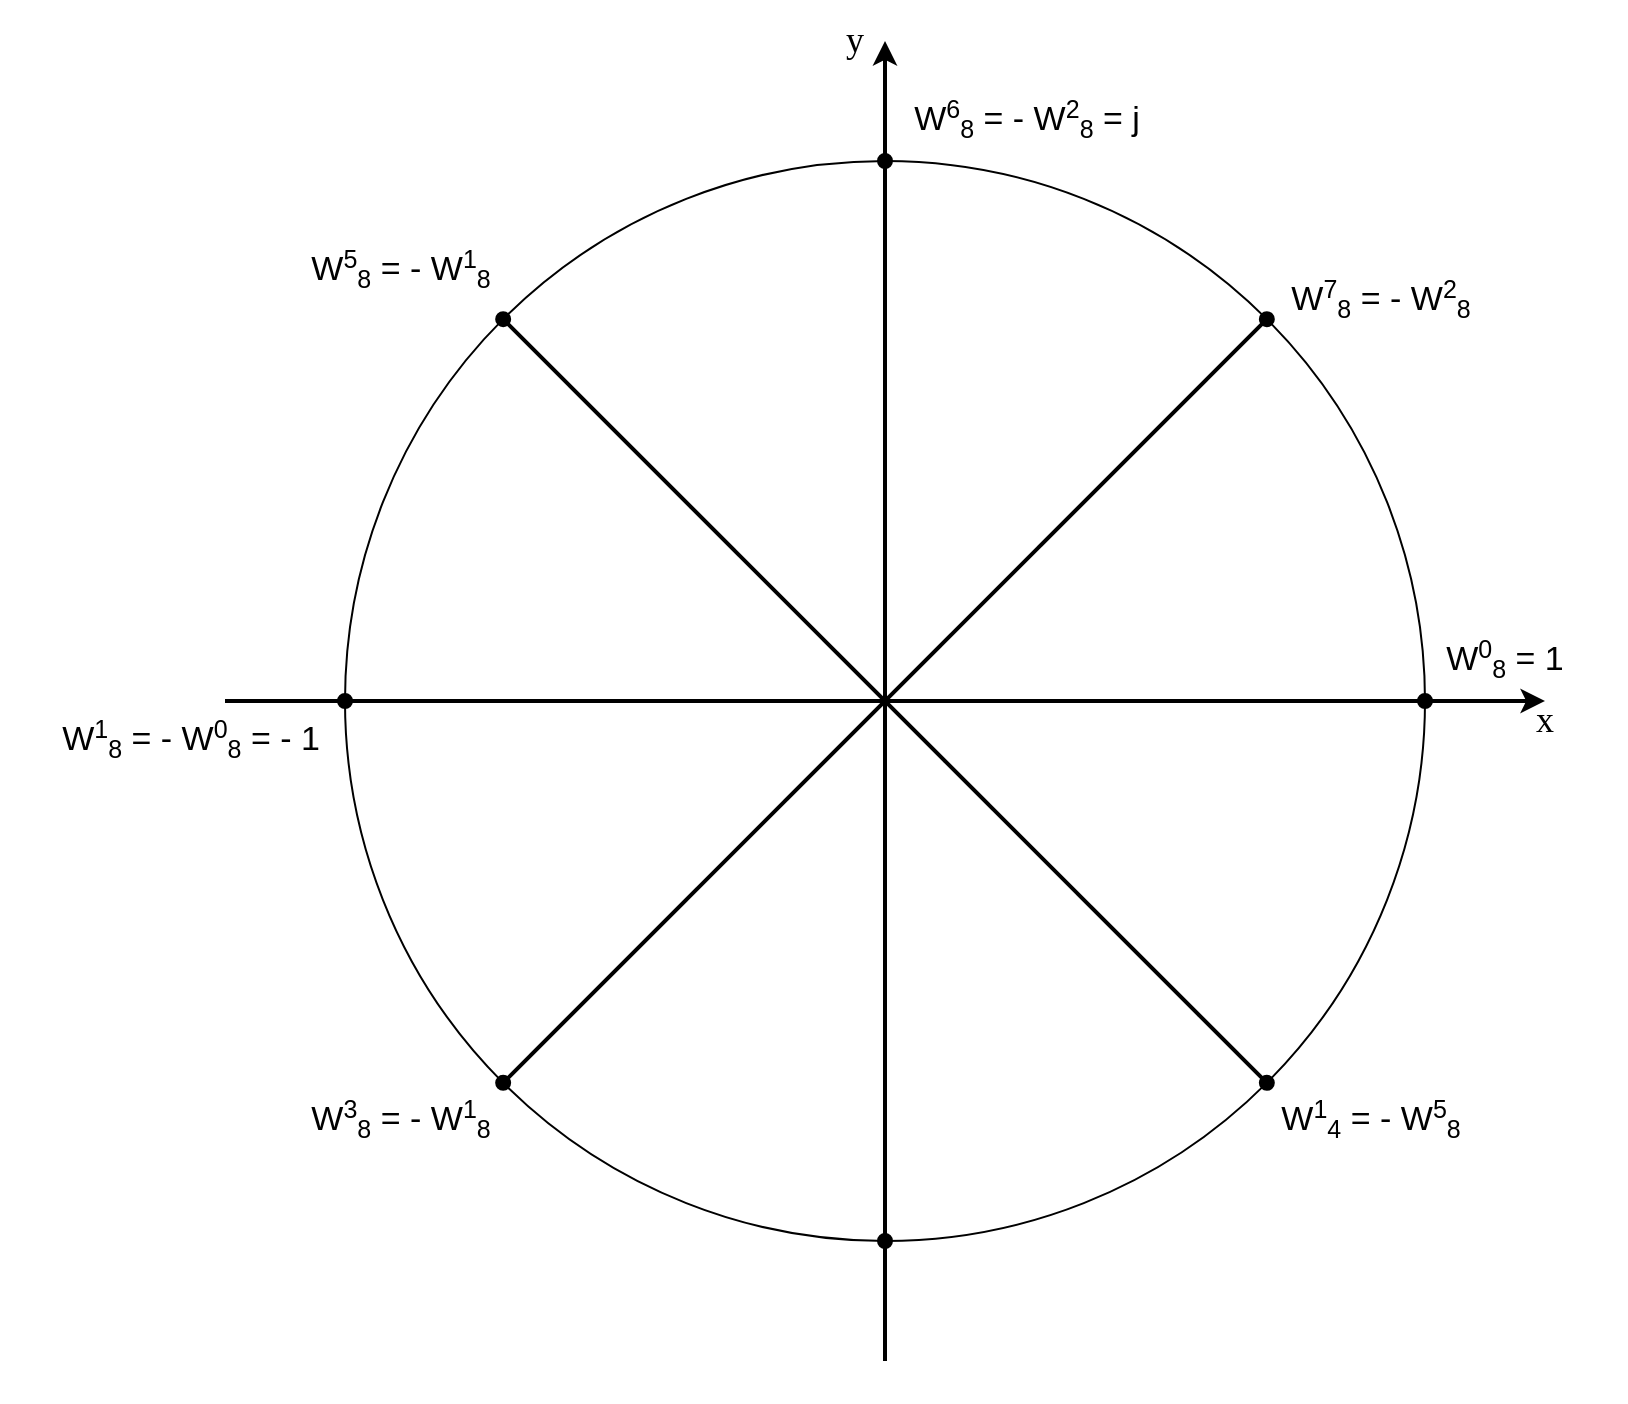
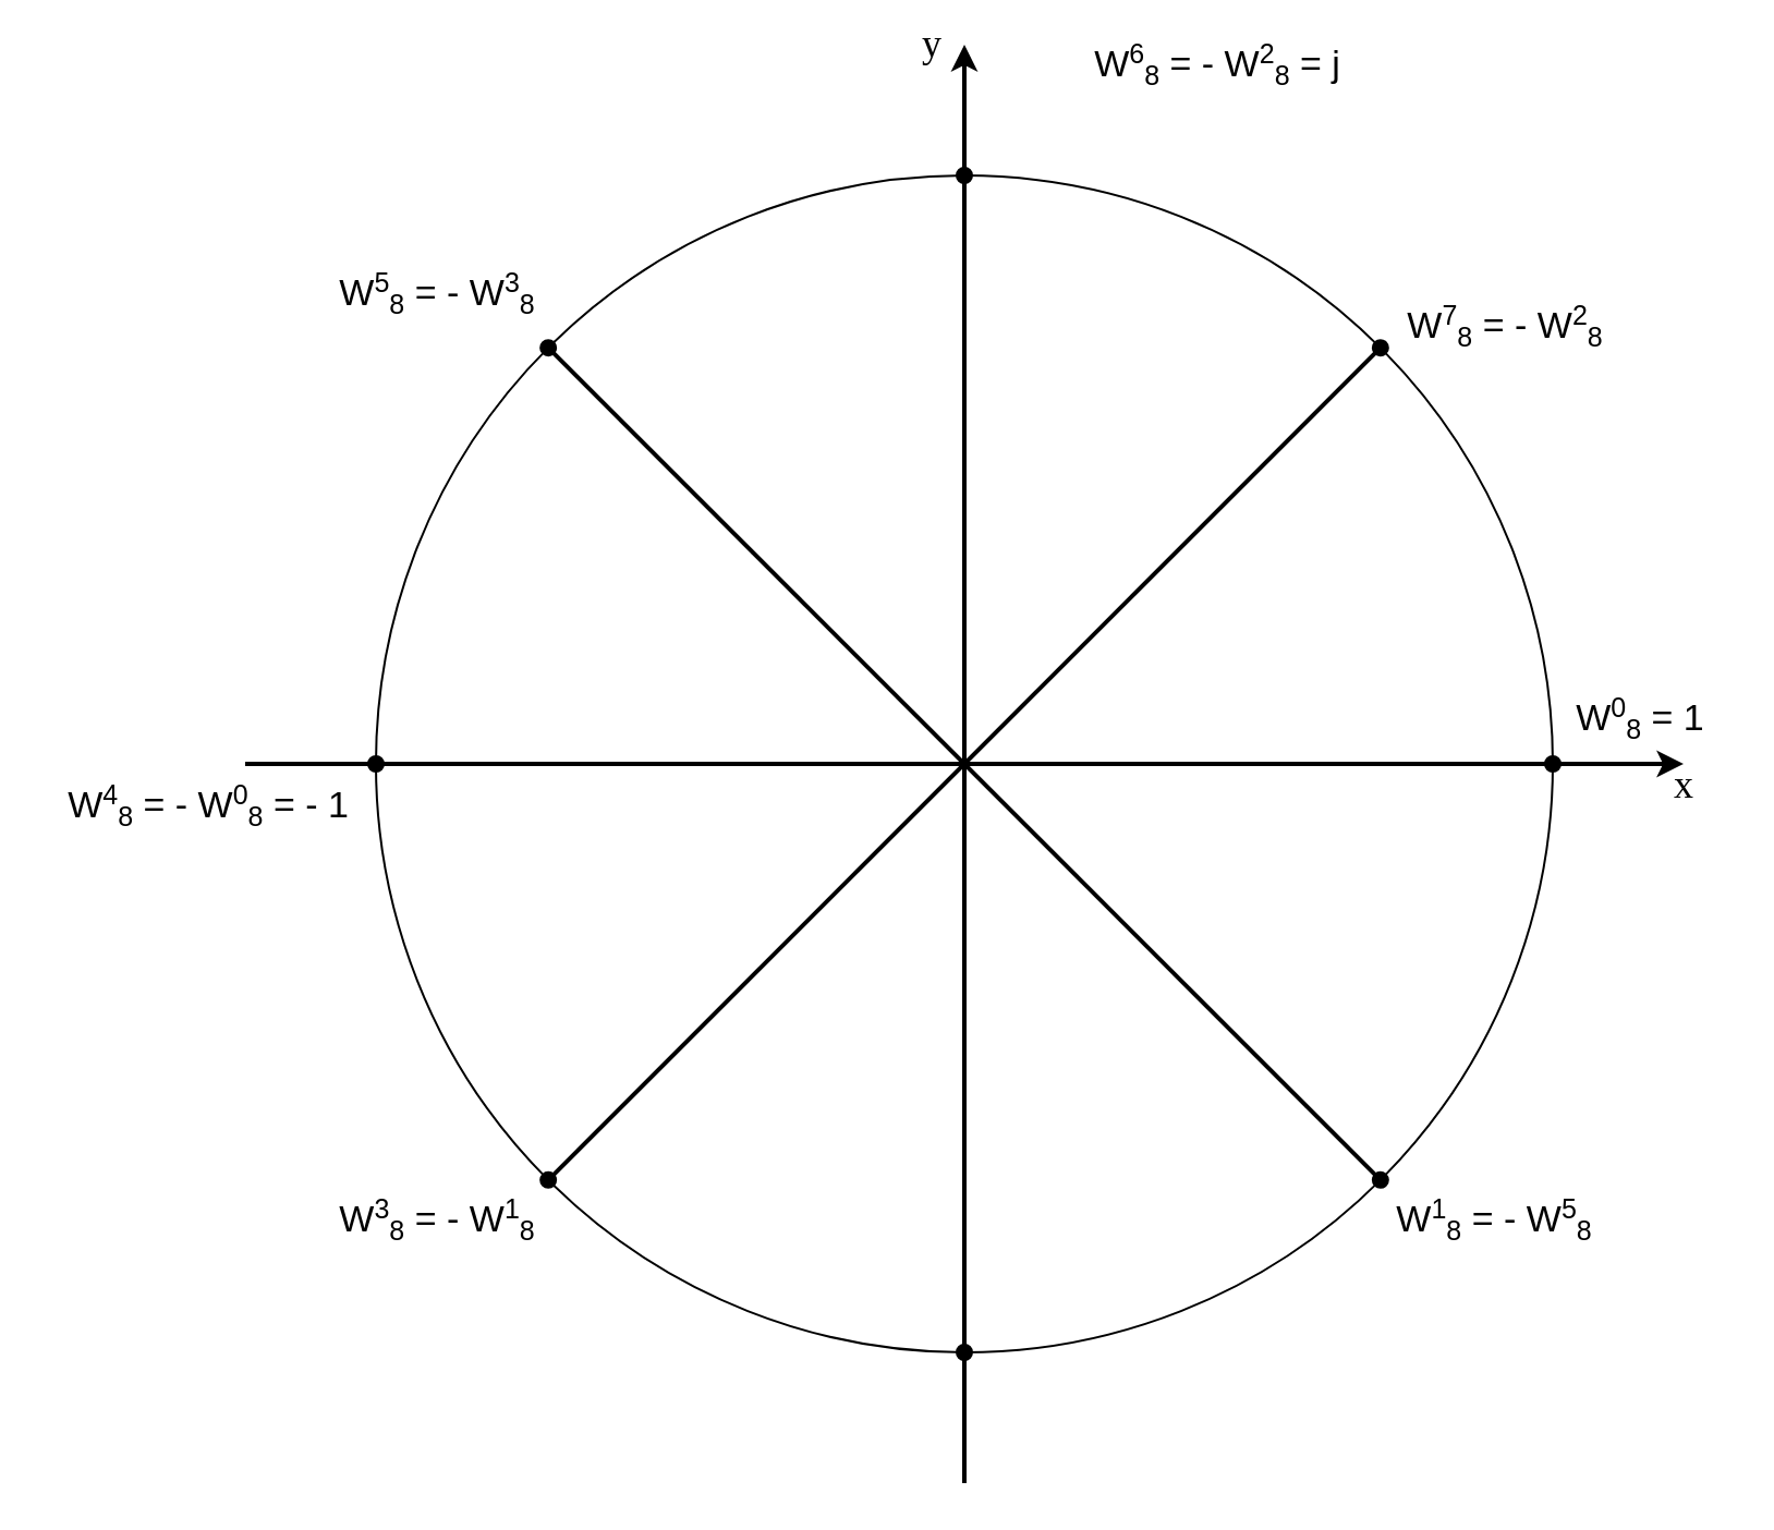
- <mxCell id="14" value="W&lt;font style=&quot;font-size: 15px;&quot;&gt;&lt;sup&gt;6&lt;/sup&gt;&lt;sub&gt;8&lt;/sub&gt;&lt;/font&gt; = - W&lt;font style=&quot;font-size: 15px;&quot;&gt;&lt;sup&gt;2&lt;/sup&gt;&lt;sub&gt;8&lt;/sub&gt;&lt;/font&gt; = j" style="text;html=1;align=center;verticalAlign=middle;resizable=0;points=[];autosize=1;strokeColor=none;fillColor=none;fontFamily=Helvetica;fontSize=17;fontColor=default;labelBackgroundColor=default;" vertex="1" parent="1"><mxGeometry x="445" y="40" width="135" height="40" as="geometry" /></mxCell>
+ <mxCell id="14" value="W&lt;font style=&quot;font-size: 15px;&quot;&gt;&lt;sup&gt;6&lt;/sup&gt;&lt;sub&gt;8&lt;/sub&gt;&lt;/font&gt; = - W&lt;font style=&quot;font-size: 15px;&quot;&gt;&lt;sup&gt;2&lt;/sup&gt;&lt;sub&gt;8&lt;/sub&gt;&lt;/font&gt; = j" style="text;html=1;align=center;verticalAlign=middle;resizable=0;points=[];autosize=1;strokeColor=none;fillColor=none;fontFamily=Helvetica;fontSize=17;fontColor=default;labelBackgroundColor=default;" vertex="1" parent="1"><mxGeometry x="490" y="10" width="135" height="40" as="geometry" /></mxCell>
- <mxCell id="13" value="W&lt;font style=&quot;font-size: 15px;&quot;&gt;&lt;sup&gt;5&lt;/sup&gt;&lt;sub&gt;8&lt;/sub&gt;&lt;/font&gt; = - W&lt;font style=&quot;font-size: 15px;&quot;&gt;&lt;sup&gt;1&lt;/sup&gt;&lt;sub&gt;8&lt;/sub&gt;&lt;/font&gt;" style="text;html=1;align=center;verticalAlign=middle;resizable=0;points=[];autosize=1;strokeColor=none;fillColor=none;fontFamily=Helvetica;fontSize=17;fontColor=default;labelBackgroundColor=default;" vertex="1" parent="1"><mxGeometry x="145" y="115" width="110" height="40" as="geometry" /></mxCell>
+ <mxCell id="13" value="W&lt;font style=&quot;font-size: 15px;&quot;&gt;&lt;sup&gt;5&lt;/sup&gt;&lt;sub&gt;8&lt;/sub&gt;&lt;/font&gt; = - W&lt;font style=&quot;font-size: 15px;&quot;&gt;&lt;sup&gt;3&lt;/sup&gt;&lt;sub&gt;8&lt;/sub&gt;&lt;/font&gt;" style="text;html=1;align=center;verticalAlign=middle;resizable=0;points=[];autosize=1;strokeColor=none;fillColor=none;fontFamily=Helvetica;fontSize=17;fontColor=default;labelBackgroundColor=default;" vertex="1" parent="1"><mxGeometry x="145" y="115" width="110" height="40" as="geometry" /></mxCell>
- <mxCell id="12" value="W&lt;font style=&quot;font-size: 15px;&quot;&gt;&lt;sup&gt;1&lt;/sup&gt;&lt;sub&gt;8&lt;/sub&gt;&lt;/font&gt; = - W&lt;font style=&quot;font-size: 15px;&quot;&gt;&lt;sup&gt;0&lt;/sup&gt;&lt;sub&gt;8&lt;/sub&gt;&lt;/font&gt; = - 1" style="text;html=1;align=center;verticalAlign=middle;resizable=0;points=[];autosize=1;strokeColor=none;fillColor=none;fontFamily=Helvetica;fontSize=17;fontColor=default;labelBackgroundColor=default;" vertex="1" parent="1"><mxGeometry x="20" y="350" width="150" height="40" as="geometry" /></mxCell>
+ <mxCell id="12" value="W&lt;font style=&quot;font-size: 15px;&quot;&gt;&lt;sup&gt;4&lt;/sup&gt;&lt;sub&gt;8&lt;/sub&gt;&lt;/font&gt; = - W&lt;font style=&quot;font-size: 15px;&quot;&gt;&lt;sup&gt;0&lt;/sup&gt;&lt;sub&gt;8&lt;/sub&gt;&lt;/font&gt; = - 1" style="text;html=1;align=center;verticalAlign=middle;resizable=0;points=[];autosize=1;strokeColor=none;fillColor=none;fontFamily=Helvetica;fontSize=17;fontColor=default;labelBackgroundColor=default;" vertex="1" parent="1"><mxGeometry x="20" y="350" width="150" height="40" as="geometry" /></mxCell>
- <mxCell id="10" value="W&lt;font style=&quot;font-size: 15px;&quot;&gt;&lt;sup&gt;1&lt;/sup&gt;&lt;sub&gt;4&lt;/sub&gt;&lt;/font&gt; = - W&lt;font style=&quot;font-size: 15px;&quot;&gt;&lt;sup&gt;5&lt;/sup&gt;&lt;sub&gt;8&lt;/sub&gt;&lt;/font&gt;" style="text;html=1;align=center;verticalAlign=middle;resizable=0;points=[];autosize=1;strokeColor=none;fillColor=none;fontFamily=Helvetica;fontSize=17;fontColor=default;labelBackgroundColor=default;" vertex="1" parent="1"><mxGeometry x="630" y="540" width="110" height="40" as="geometry" /></mxCell>
+ <mxCell id="10" value="W&lt;font style=&quot;font-size: 15px;&quot;&gt;&lt;sup&gt;1&lt;/sup&gt;&lt;sub&gt;8&lt;/sub&gt;&lt;/font&gt; = - W&lt;font style=&quot;font-size: 15px;&quot;&gt;&lt;sup&gt;5&lt;/sup&gt;&lt;sub&gt;8&lt;/sub&gt;&lt;/font&gt;" style="text;html=1;align=center;verticalAlign=middle;resizable=0;points=[];autosize=1;strokeColor=none;fillColor=none;fontFamily=Helvetica;fontSize=17;fontColor=default;labelBackgroundColor=default;" vertex="1" parent="1"><mxGeometry x="630" y="540" width="110" height="40" as="geometry" /></mxCell>
